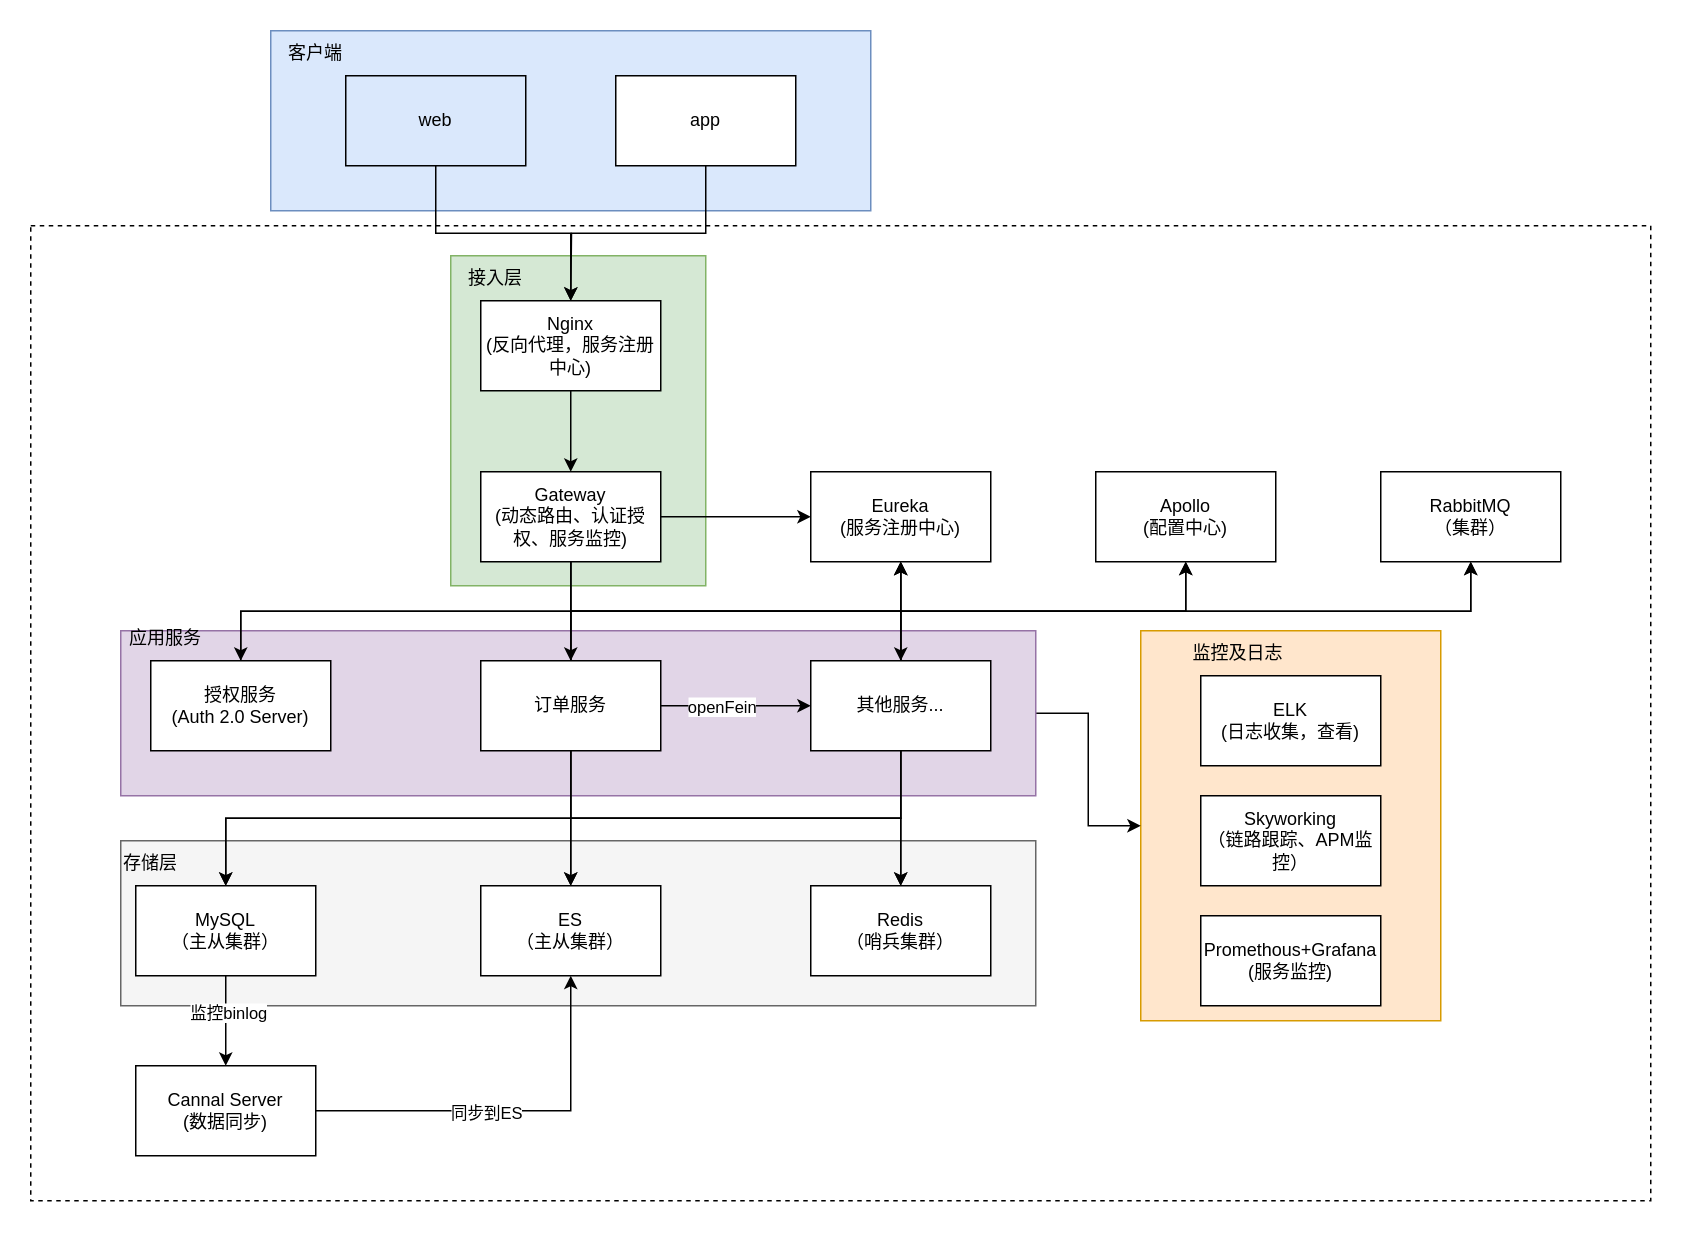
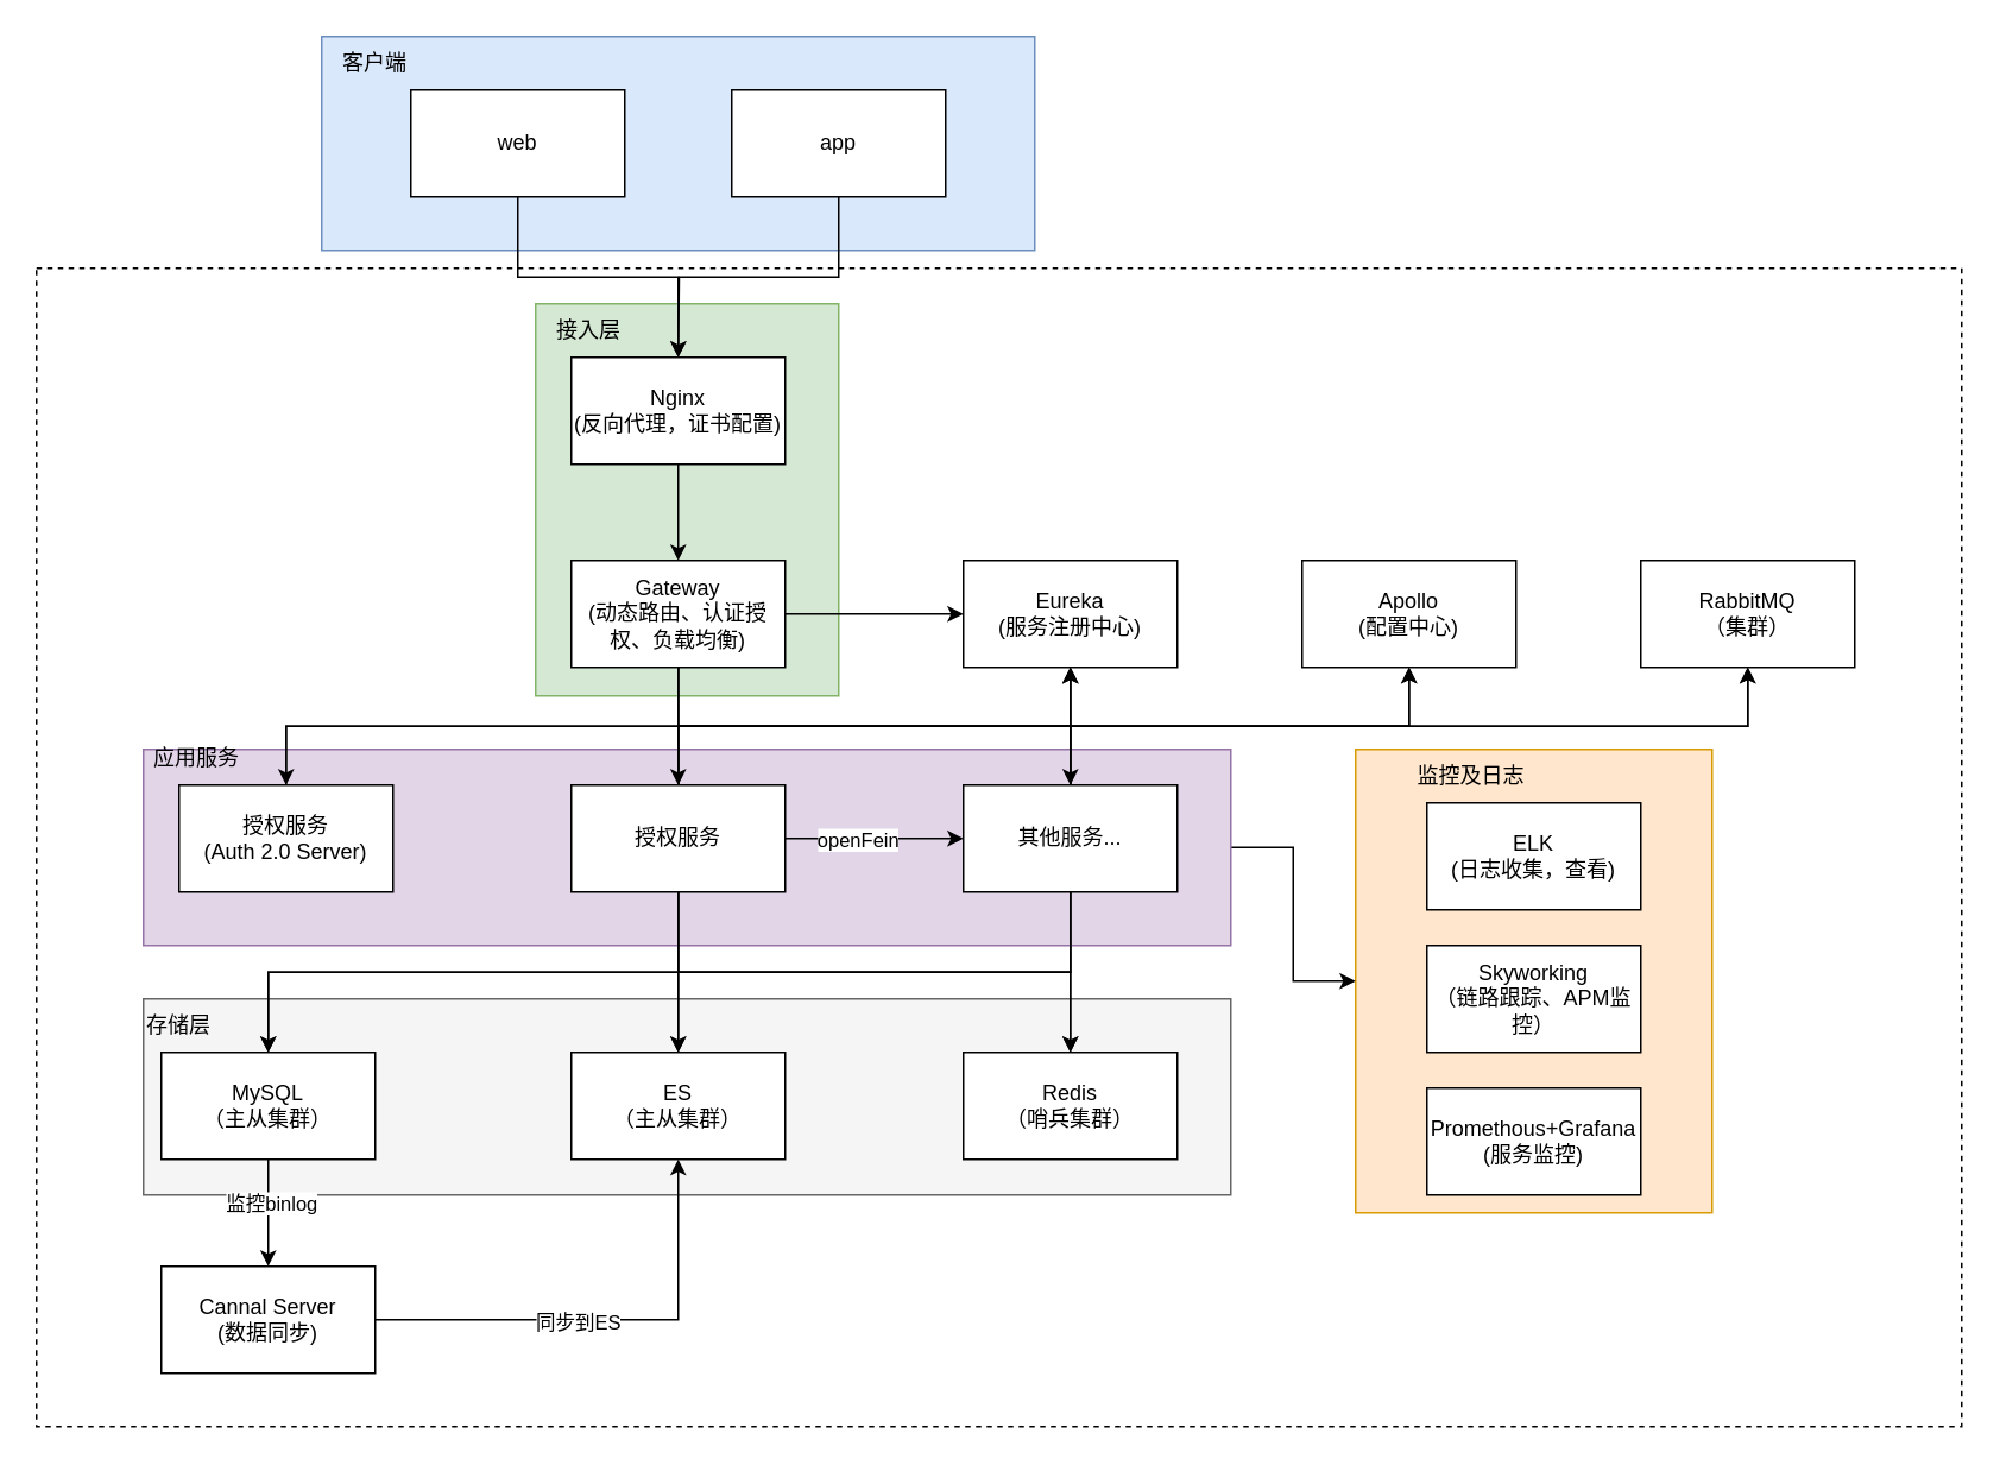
- <mxCell id="10" value="web" style="rounded=0;whiteSpace=wrap;html=1;fillColor=#dae8fc;" parent="1" vertex="1"><mxGeometry x="230" y="50" width="120" height="60" as="geometry" /></mxCell>
+ <mxCell id="10" value="web" style="rounded=0;whiteSpace=wrap;html=1;" parent="1" vertex="1"><mxGeometry x="230" y="50" width="120" height="60" as="geometry" /></mxCell>
- <mxCell id="14" value="Nginx&lt;br&gt;(反向代理，服务注册中心)" style="rounded=0;whiteSpace=wrap;html=1;" parent="1" vertex="1"><mxGeometry x="320" y="200" width="120" height="60" as="geometry" /></mxCell>
+ <mxCell id="14" value="Nginx&lt;br&gt;(反向代理，证书配置)" style="rounded=0;whiteSpace=wrap;html=1;" parent="1" vertex="1"><mxGeometry x="320" y="200" width="120" height="60" as="geometry" /></mxCell>
- <mxCell id="19" value="Gateway&lt;br&gt;(动态路由、认证授权、服务监控)" style="rounded=0;whiteSpace=wrap;html=1;" parent="1" vertex="1"><mxGeometry x="320" y="314" width="120" height="60" as="geometry" /></mxCell>
+ <mxCell id="19" value="Gateway&lt;br&gt;(动态路由、认证授权、负载均衡)" style="rounded=0;whiteSpace=wrap;html=1;" parent="1" vertex="1"><mxGeometry x="320" y="314" width="120" height="60" as="geometry" /></mxCell>
- <mxCell id="29" value="订单服务" style="rounded=0;whiteSpace=wrap;html=1;" parent="1" vertex="1"><mxGeometry x="320" y="440" width="120" height="60" as="geometry" /></mxCell>
+ <mxCell id="29" value="授权服务" style="rounded=0;whiteSpace=wrap;html=1;" parent="1" vertex="1"><mxGeometry x="320" y="440" width="120" height="60" as="geometry" /></mxCell>
